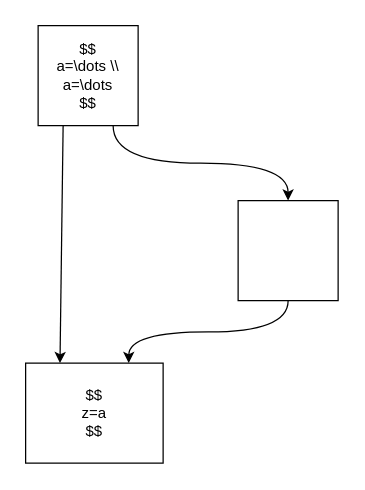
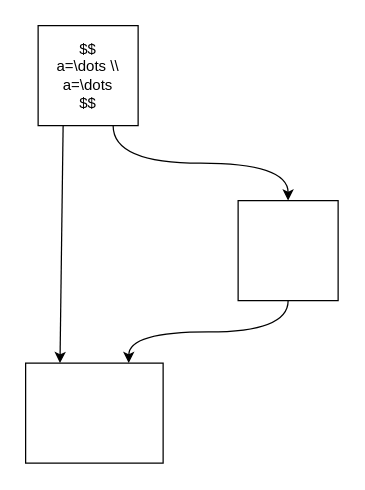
- <mxCell id="7" value="$$&lt;br&gt;z=a&lt;br&gt;$$" style="text;html=1;strokeColor=none;fillColor=none;align=center;verticalAlign=middle;whiteSpace=wrap;rounded=0;" vertex="1" parent="1"><mxGeometry x="20" y="290" width="110" height="80" as="geometry" /></mxCell>
